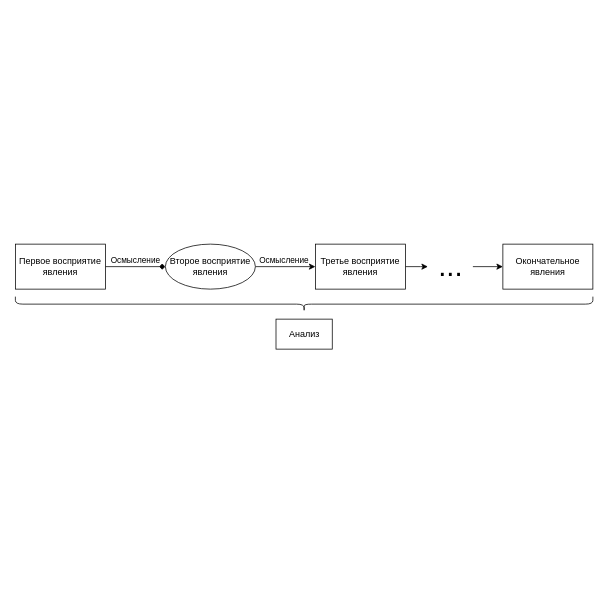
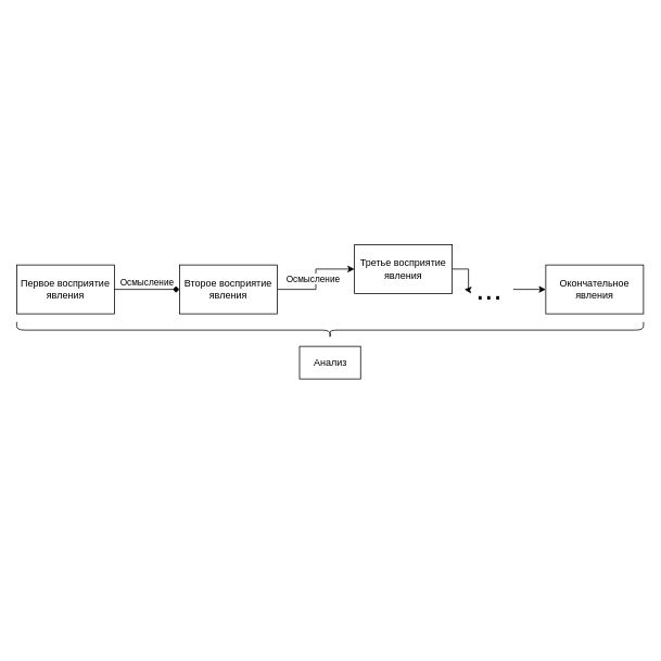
- <mxCell id="7" value="Второе восприятие явления" style="ellipse;whiteSpace=wrap;html=1;" vertex="1" parent="1"><mxGeometry x="220" y="325" width="120" height="60" as="geometry" /></mxCell>
+ <mxCell id="7" value="Второе восприятие явления" style="rounded=0;whiteSpace=wrap;html=1;" vertex="1" parent="1"><mxGeometry x="220" y="325" width="120" height="60" as="geometry" /></mxCell>
- <mxCell id="9" value="Третье восприятие явления" style="rounded=0;whiteSpace=wrap;html=1;" vertex="1" parent="1"><mxGeometry x="420" y="325" width="120" height="60" as="geometry" /></mxCell>
+ <mxCell id="9" value="Третье восприятие явления" style="rounded=0;whiteSpace=wrap;html=1;" vertex="1" parent="1"><mxGeometry x="435" y="300" width="120" height="60" as="geometry" /></mxCell>
